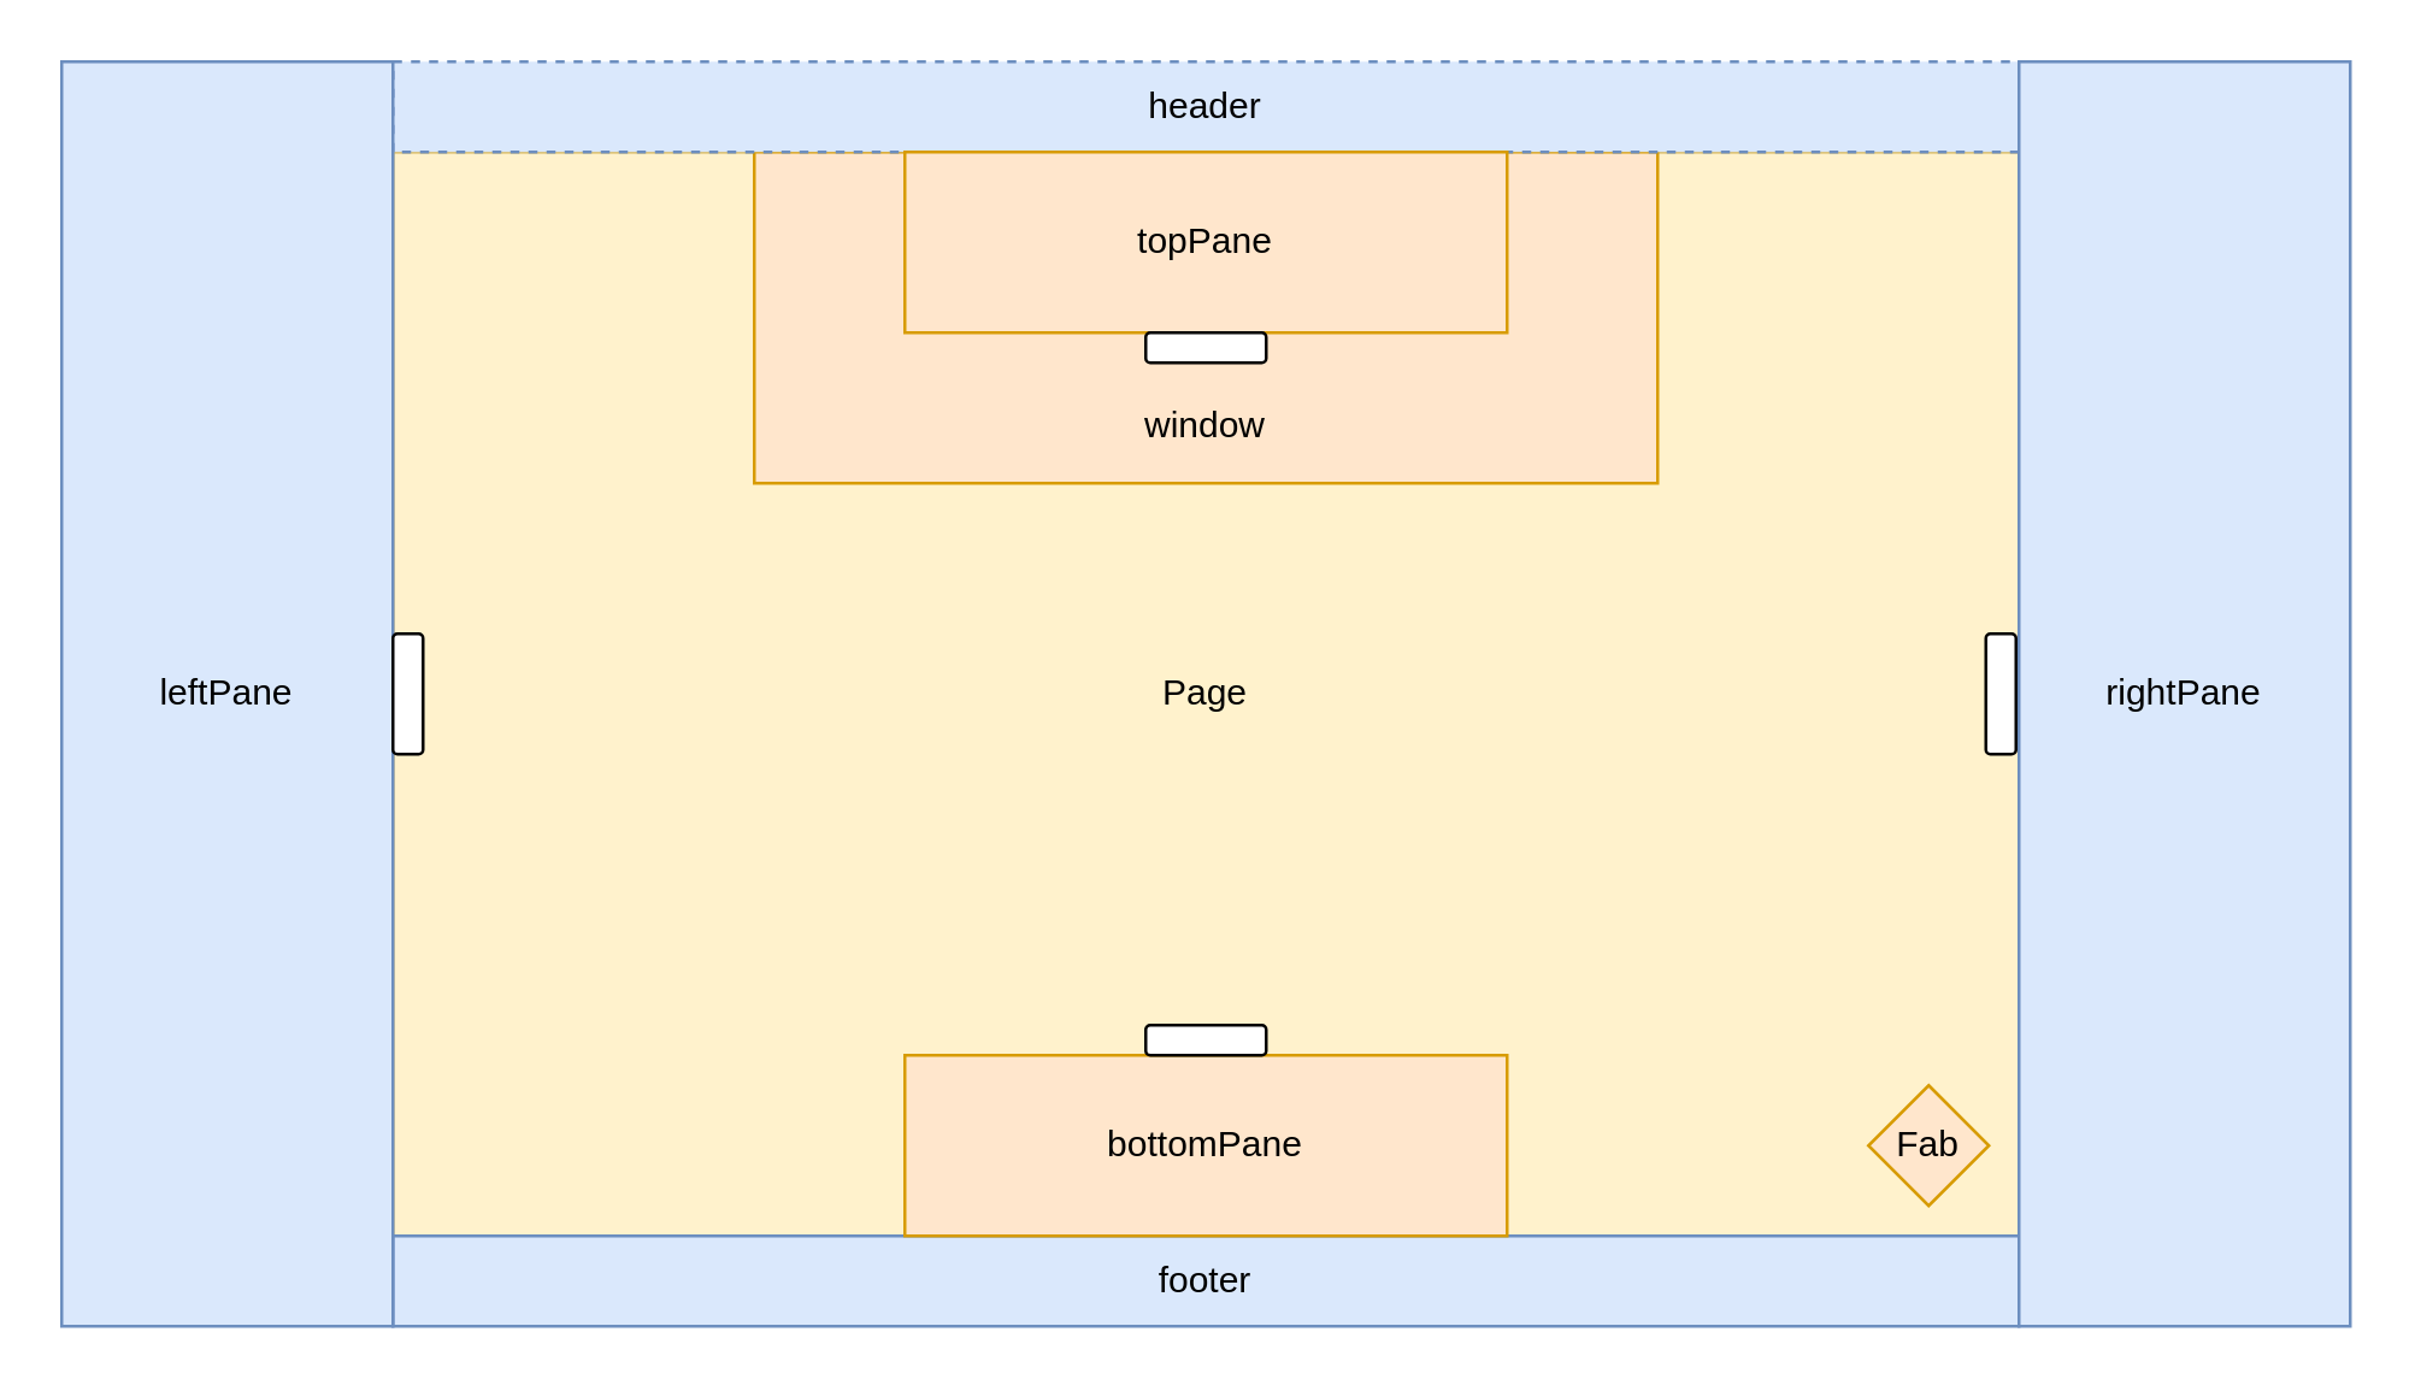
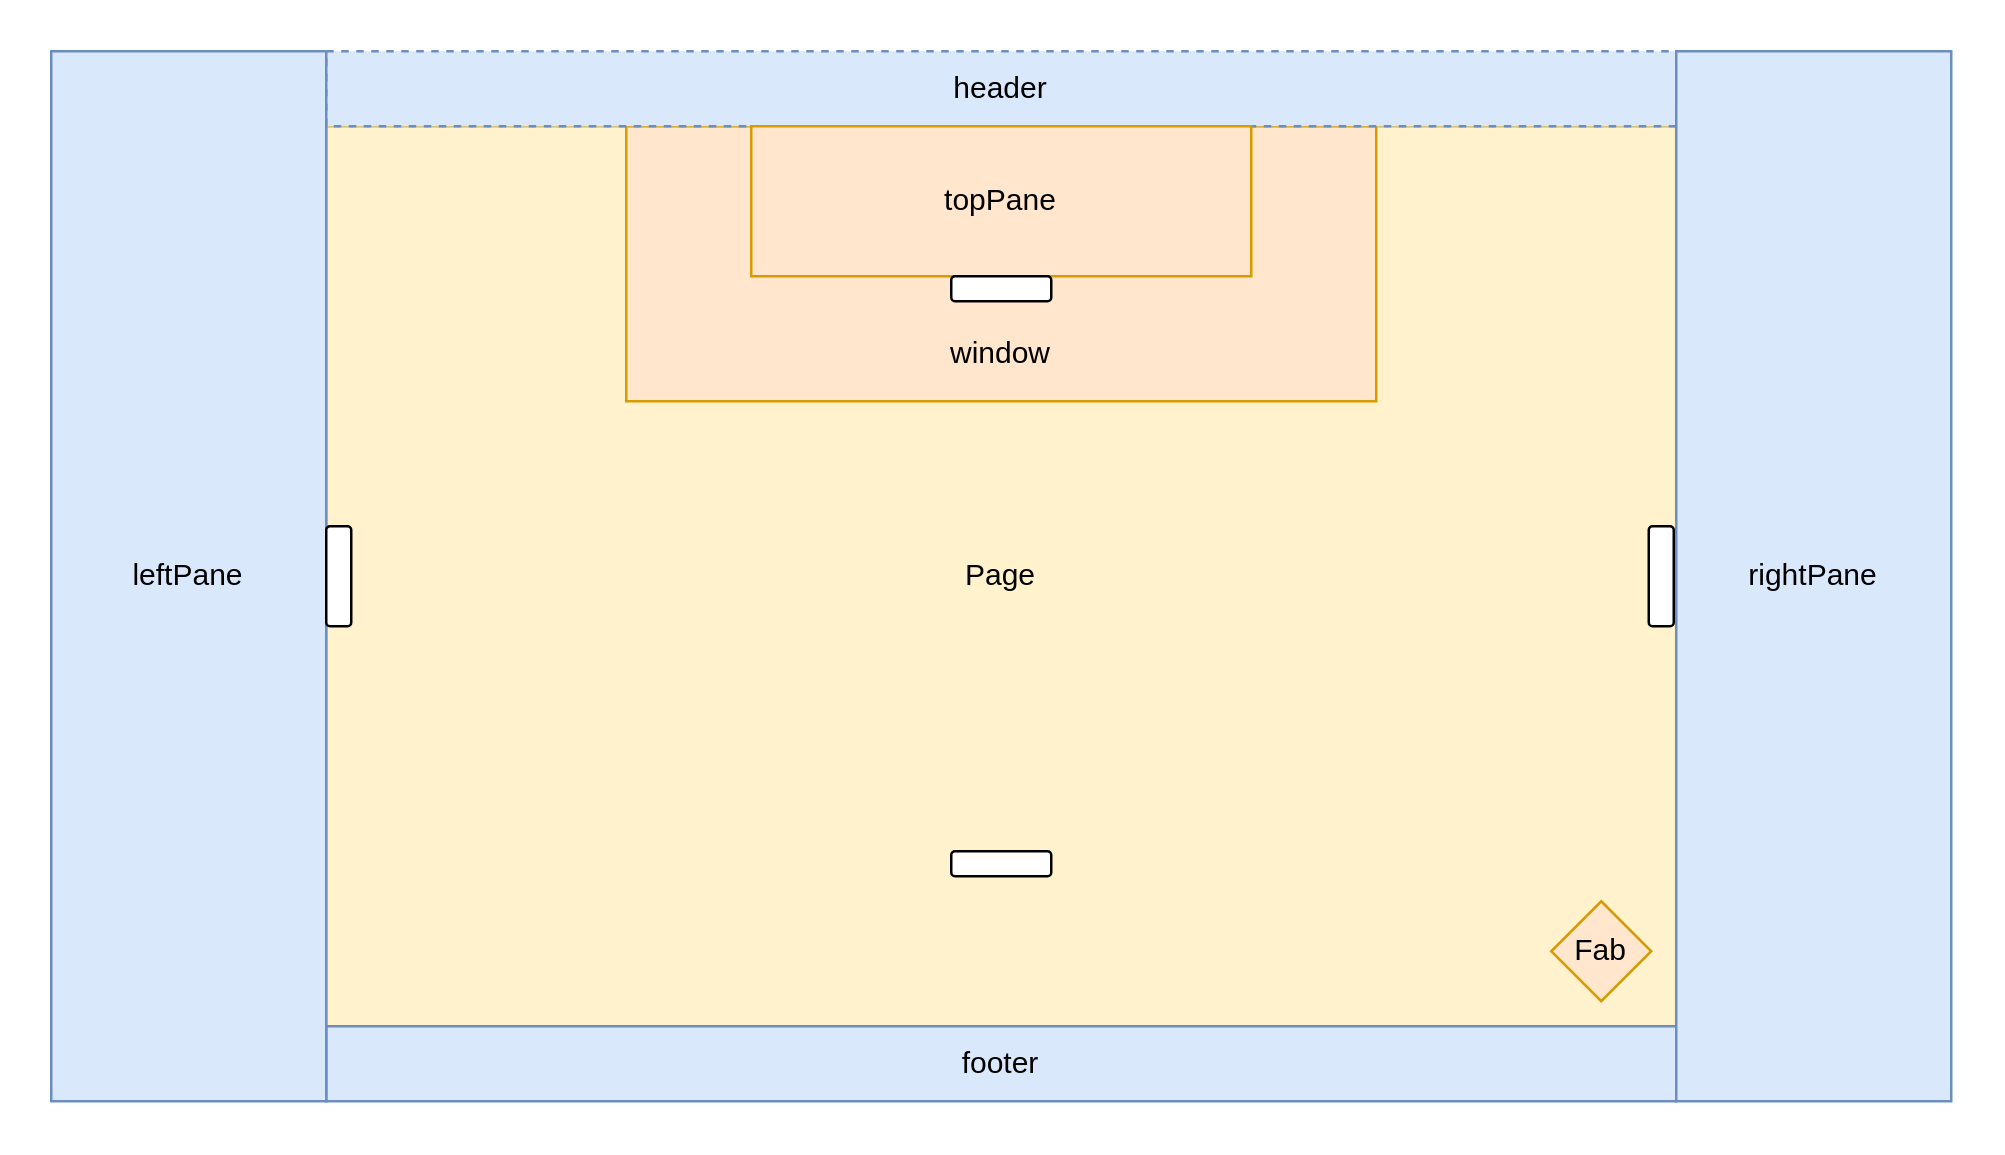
- <mxCell id="8" value="bottomPane" style="rounded=0;whiteSpace=wrap;html=1;fillColor=#ffe6cc;strokeColor=#d79b00;" parent="1" vertex="1"><mxGeometry x="300" y="350" width="200" height="60" as="geometry" /></mxCell>
